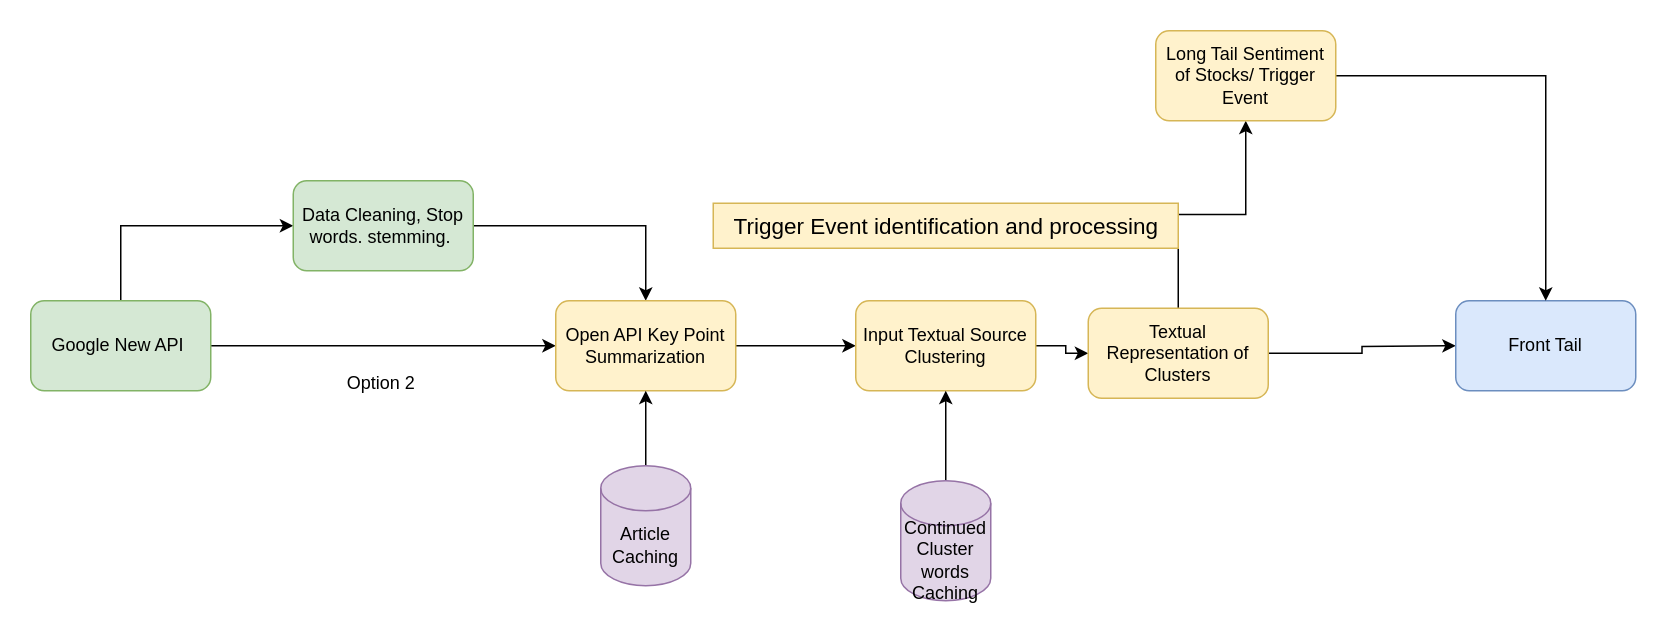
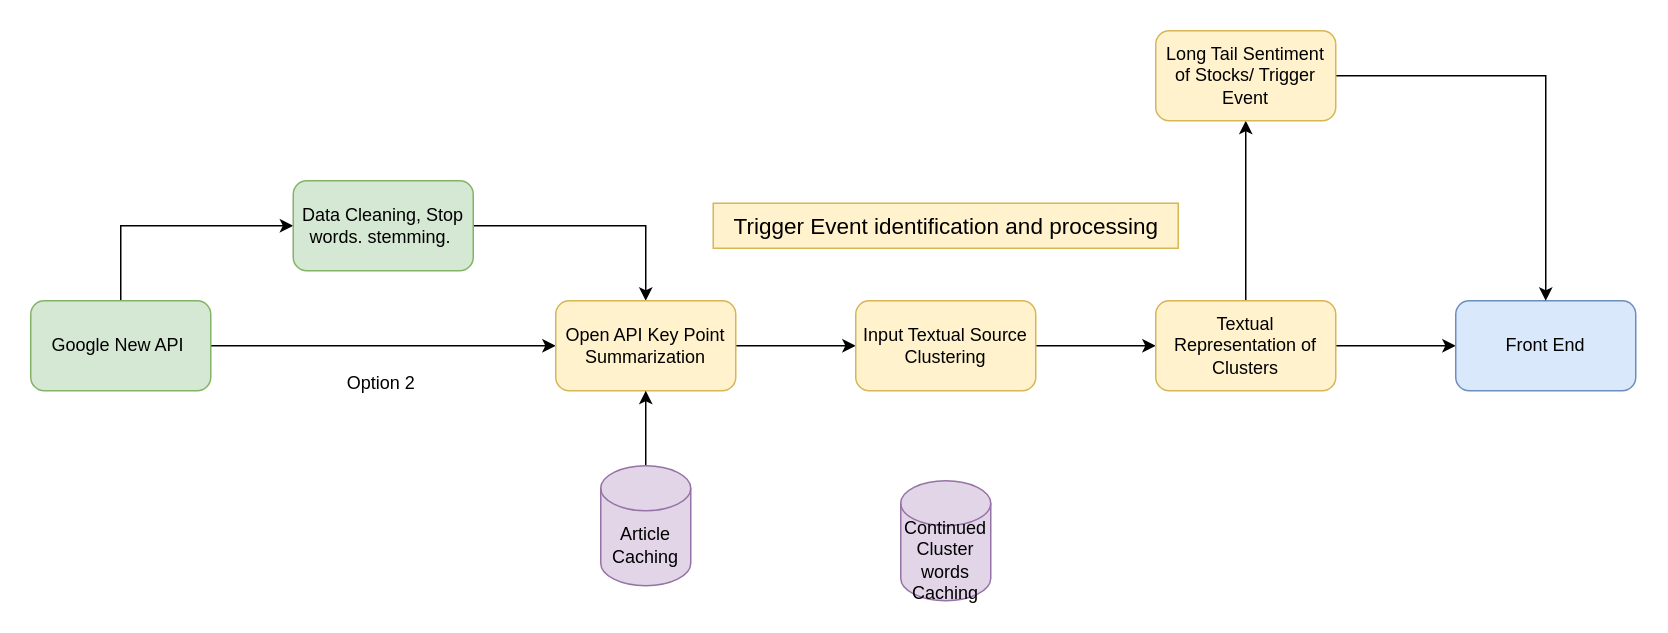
- <mxCell id="19" value="Front Tail" style="rounded=1;whiteSpace=wrap;html=1;fillColor=#dae8fc;strokeColor=#6c8ebf;" vertex="1" parent="1"><mxGeometry x="970" y="200" width="120" height="60" as="geometry" /></mxCell>
+ <mxCell id="19" value="Front End" style="rounded=1;whiteSpace=wrap;html=1;fillColor=#dae8fc;strokeColor=#6c8ebf;" vertex="1" parent="1"><mxGeometry x="970" y="200" width="120" height="60" as="geometry" /></mxCell>
- <mxCell id="14" value="Textual Representation of Clusters" style="whiteSpace=wrap;html=1;rounded=1;fillColor=#fff2cc;strokeColor=#d6b656;" vertex="1" parent="1"><mxGeometry x="725" y="205" width="120" height="60" as="geometry" /></mxCell>
+ <mxCell id="14" value="Textual Representation of Clusters" style="whiteSpace=wrap;html=1;rounded=1;fillColor=#fff2cc;strokeColor=#d6b656;" vertex="1" parent="1"><mxGeometry x="770" y="200" width="120" height="60" as="geometry" /></mxCell>
- <mxCell id="15" style="edgeStyle=orthogonalEdgeStyle;rounded=0;orthogonalLoop=1;jettySize=auto;html=1;" edge="1" parent="1" source="16" target="11"><mxGeometry relative="1" as="geometry" /></mxCell>
